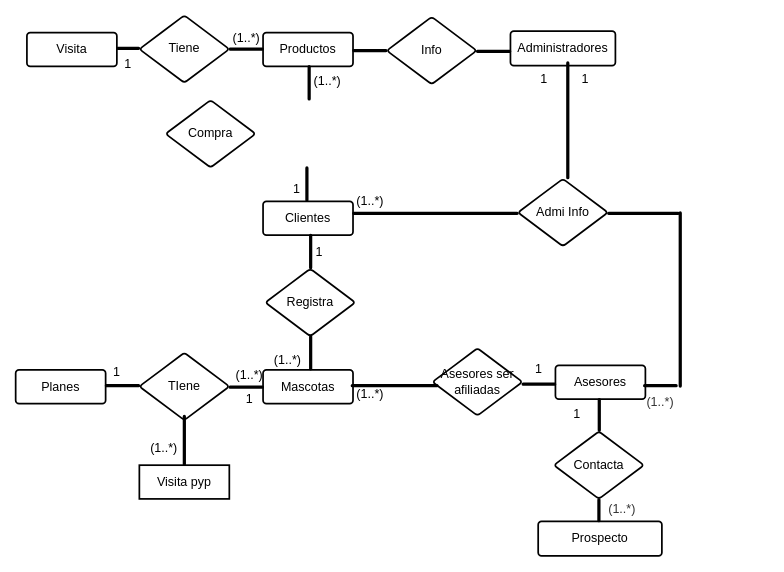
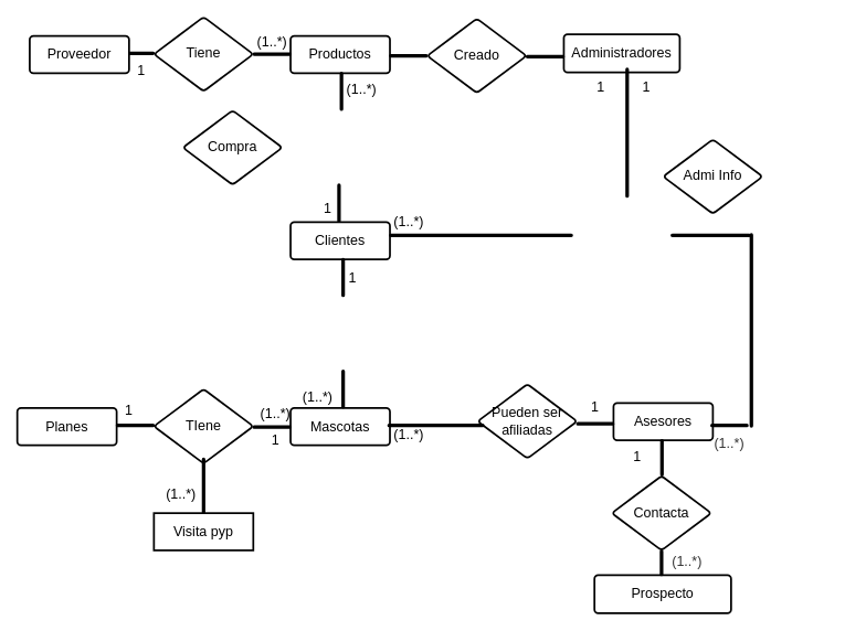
- <mxCell id="4" value="Visita" style="html=1;overflow=block;blockSpacing=1;whiteSpace=wrap;fontSize=16.7;align=center;spacing=9;strokeOpacity=100;rounded=1;absoluteArcSize=1;arcSize=9;strokeWidth=2.3;fillColor=none;" vertex="1" parent="1"><mxGeometry x="35" y="43" width="120" height="45" as="geometry" /></mxCell>
+ <mxCell id="4" value="Proveedor" style="html=1;overflow=block;blockSpacing=1;whiteSpace=wrap;fontSize=16.7;align=center;spacing=9;strokeOpacity=100;rounded=1;absoluteArcSize=1;arcSize=9;strokeWidth=2.3;fillColor=none;" vertex="1" parent="1"><mxGeometry x="35" y="43" width="120" height="45" as="geometry" /></mxCell>
- <mxCell id="15" value="Info" style="html=1;overflow=block;blockSpacing=1;whiteSpace=wrap;rhombus;fontSize=16.7;align=center;spacing=3.8;strokeOpacity=100;rounded=1;absoluteArcSize=1;arcSize=9;strokeWidth=2.3;fillColor=none;" vertex="1" parent="1"><mxGeometry x="515" y="22" width="120" height="90" as="geometry" /></mxCell>
+ <mxCell id="15" value="Creado" style="html=1;overflow=block;blockSpacing=1;whiteSpace=wrap;rhombus;fontSize=16.7;align=center;spacing=3.8;strokeOpacity=100;rounded=1;absoluteArcSize=1;arcSize=9;strokeWidth=2.3;fillColor=none;" vertex="1" parent="1"><mxGeometry x="515" y="22" width="120" height="90" as="geometry" /></mxCell>
- <mxCell id="19" value="Admi Info" style="html=1;overflow=block;blockSpacing=1;whiteSpace=wrap;rhombus;fontSize=16.7;align=center;spacing=3.8;strokeOpacity=100;rounded=1;absoluteArcSize=1;arcSize=9;strokeWidth=2.3;fillColor=none;" vertex="1" parent="1"><mxGeometry x="690" y="238" width="120" height="90" as="geometry" /></mxCell>
+ <mxCell id="19" value="Admi Info" style="html=1;overflow=block;blockSpacing=1;whiteSpace=wrap;rhombus;fontSize=16.7;align=center;spacing=3.8;strokeOpacity=100;rounded=1;absoluteArcSize=1;arcSize=9;strokeWidth=2.3;fillColor=none;" vertex="1" parent="1"><mxGeometry x="800" y="168" width="120" height="90" as="geometry" /></mxCell>
- <mxCell id="9" value="Registra" style="html=1;overflow=block;blockSpacing=1;whiteSpace=wrap;rhombus;fontSize=16.7;align=center;spacing=3.8;strokeOpacity=100;rounded=1;absoluteArcSize=1;arcSize=9;strokeWidth=2.3;fillColor=none;" vertex="1" parent="1"><mxGeometry x="353" y="358" width="120" height="90" as="geometry" /></mxCell>
- <mxCell id="22" value="Asesores ser afiliadas" style="html=1;overflow=block;blockSpacing=1;whiteSpace=wrap;rhombus;fontSize=16.7;align=center;spacing=3.8;strokeOpacity=100;rounded=1;absoluteArcSize=1;arcSize=9;strokeWidth=2.3;fillColor=none;" vertex="1" parent="1"><mxGeometry x="576" y="464" width="120" height="90" as="geometry" /></mxCell>
+ <mxCell id="22" value="Pueden ser afiliadas" style="html=1;overflow=block;blockSpacing=1;whiteSpace=wrap;rhombus;fontSize=16.7;align=center;spacing=3.8;strokeOpacity=100;rounded=1;absoluteArcSize=1;arcSize=9;strokeWidth=2.3;fillColor=none;" vertex="1" parent="1"><mxGeometry x="576" y="464" width="120" height="90" as="geometry" /></mxCell>
